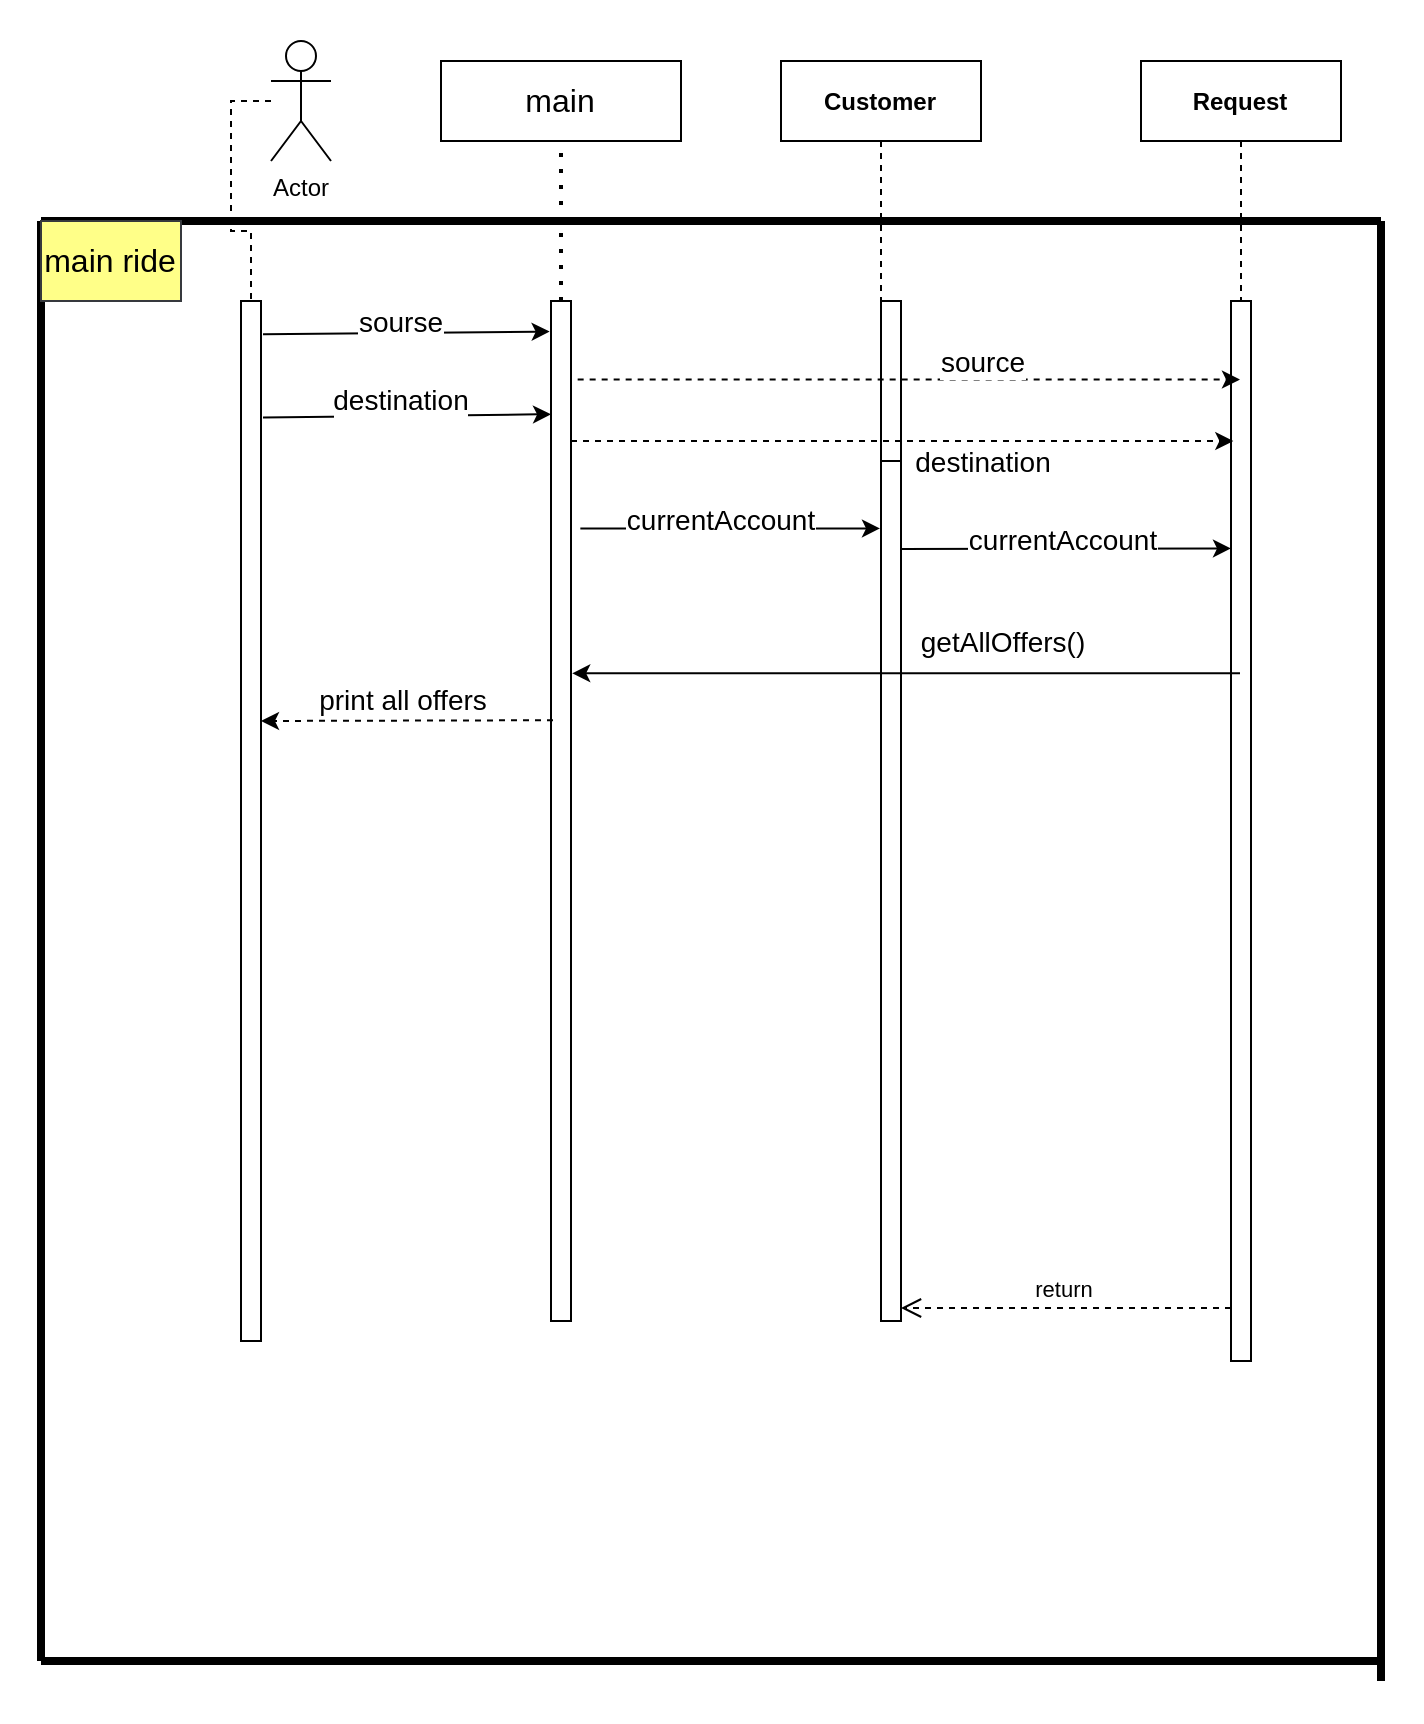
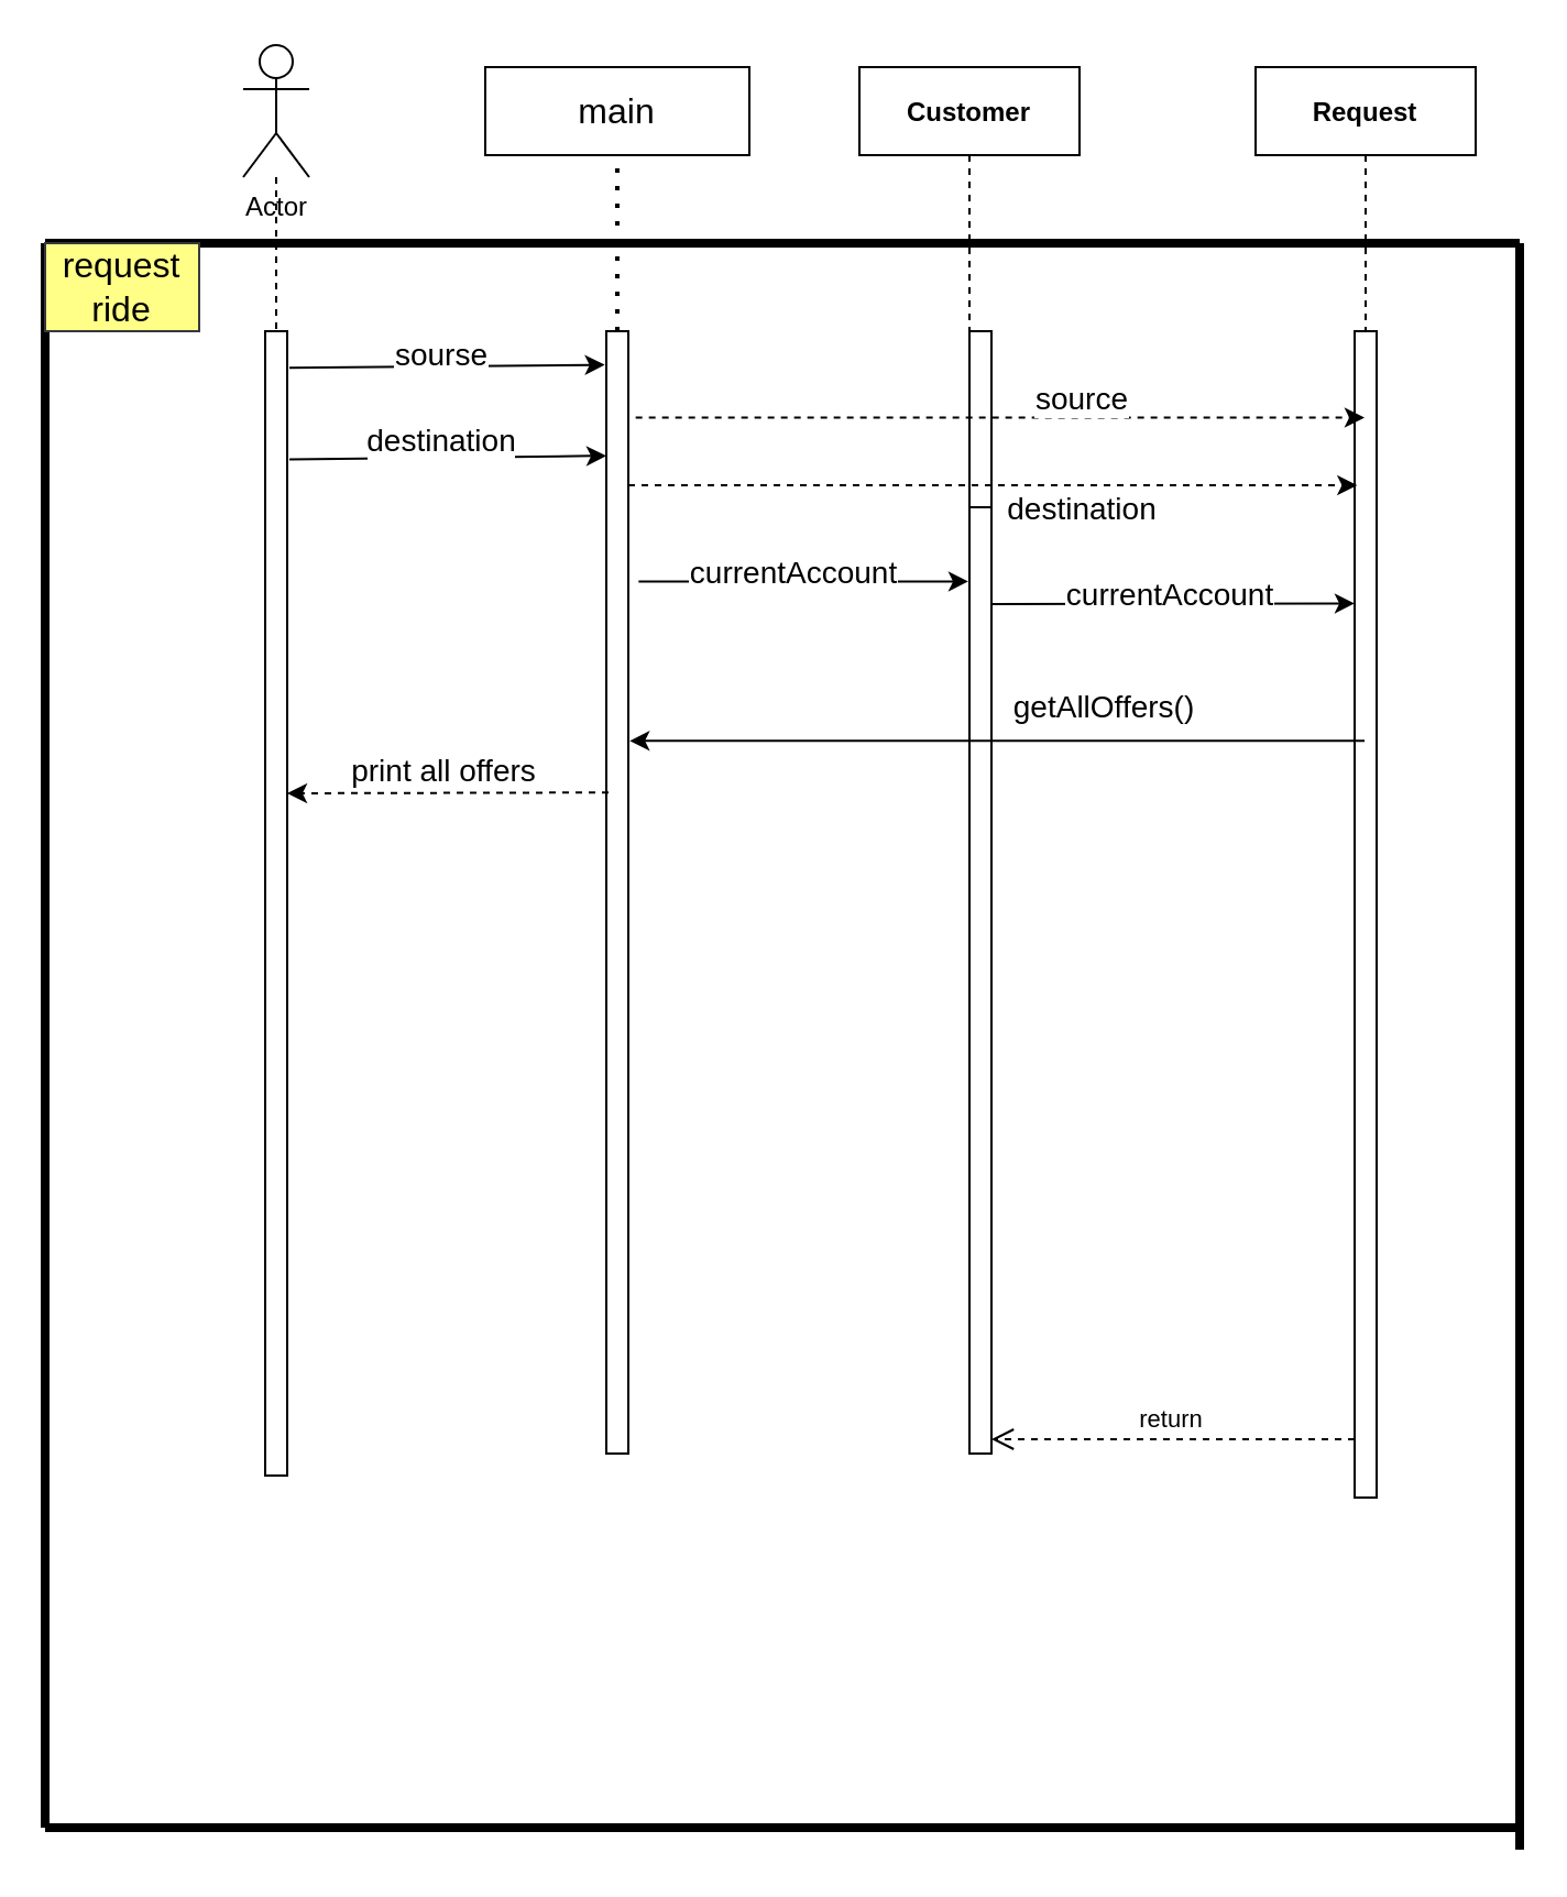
- <mxCell id="11" value="Actor" style="shape=umlActor;verticalLabelPosition=bottom;verticalAlign=top;html=1;outlineConnect=0;fillColor=none;" vertex="1" parent="1"><mxGeometry x="135" y="20" width="30" height="60" as="geometry" /></mxCell>
+ <mxCell id="11" value="Actor" style="shape=umlActor;verticalLabelPosition=bottom;verticalAlign=top;html=1;outlineConnect=0;fillColor=none;" vertex="1" parent="1"><mxGeometry x="110" y="20" width="30" height="60" as="geometry" /></mxCell>
- <mxCell id="17" value="main ride" style="whiteSpace=wrap;html=1;fontSize=16;fillColor=#ffff88;strokeColor=#36393d;" vertex="1" parent="1"><mxGeometry x="20" y="110" width="70" height="40" as="geometry" /></mxCell>
+ <mxCell id="17" value="request ride" style="whiteSpace=wrap;html=1;fontSize=16;fillColor=#ffff88;strokeColor=#36393d;" vertex="1" parent="1"><mxGeometry x="20" y="110" width="70" height="40" as="geometry" /></mxCell>
